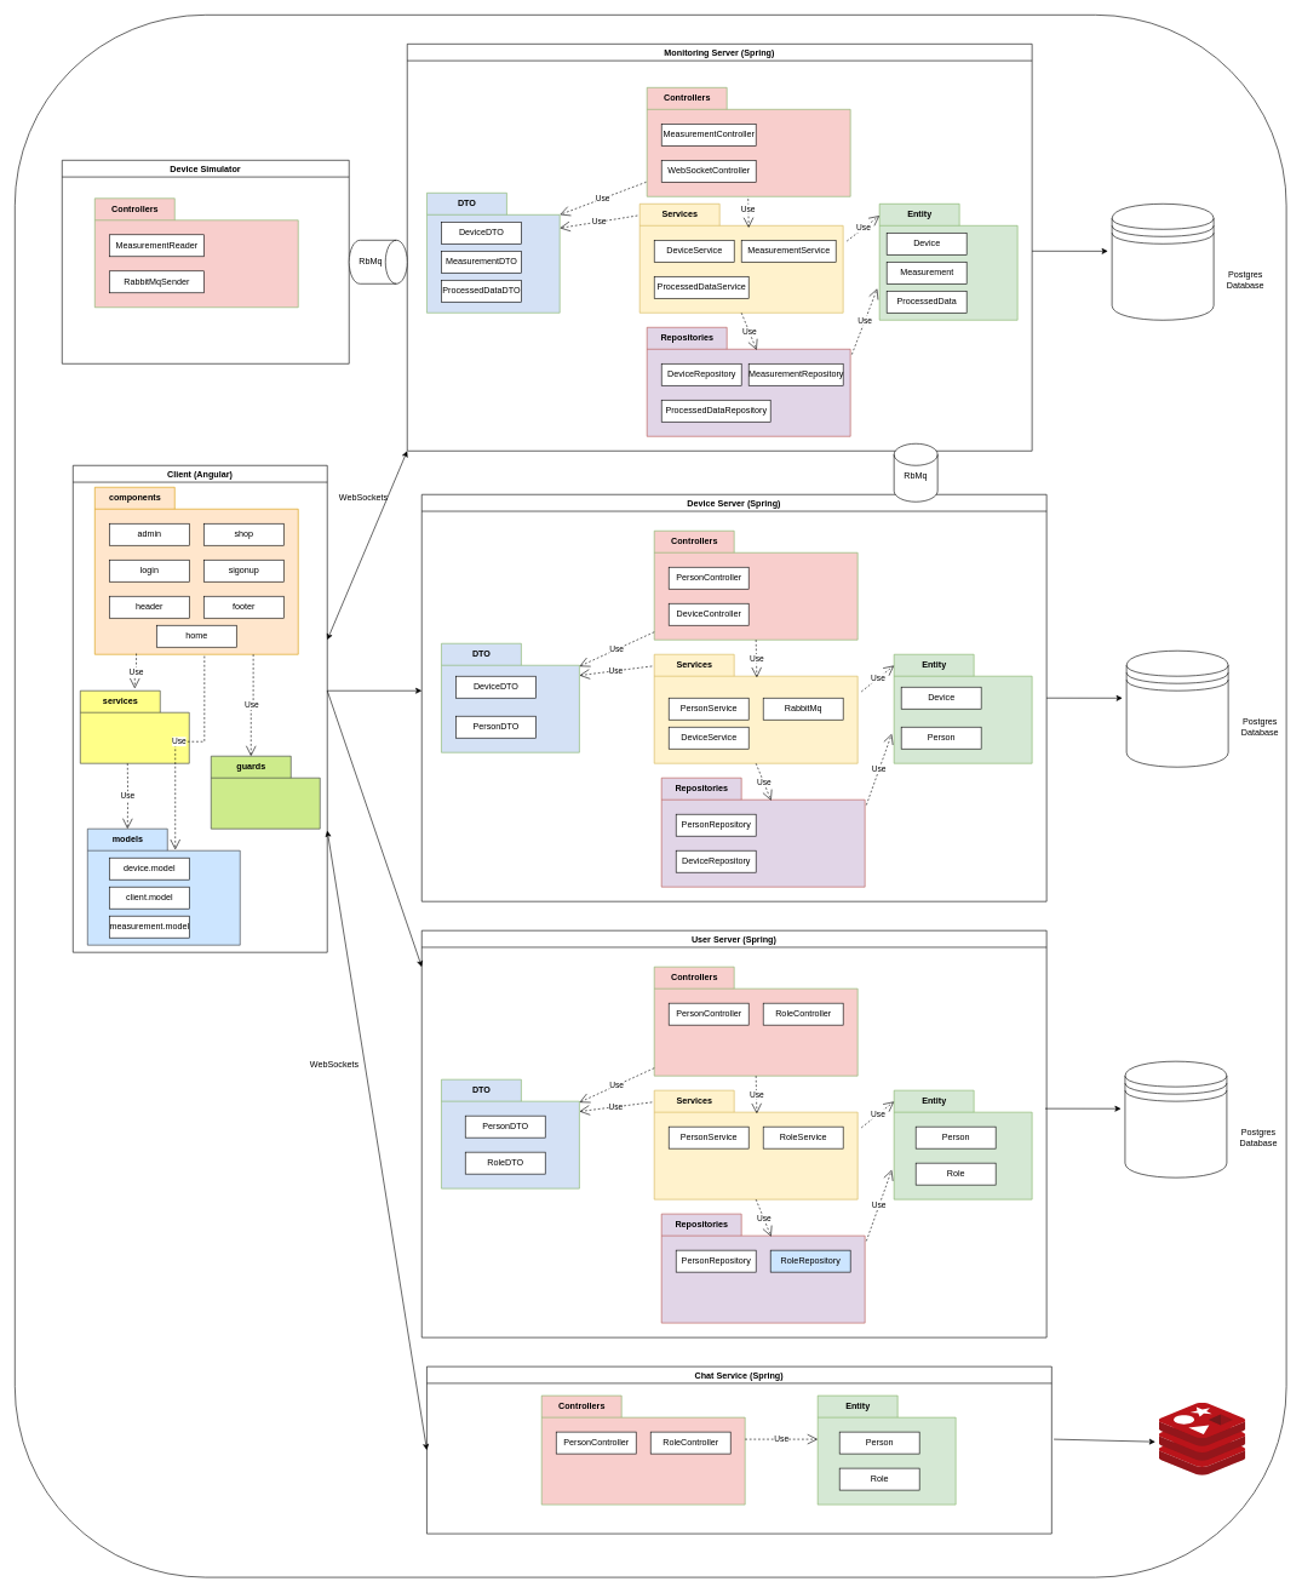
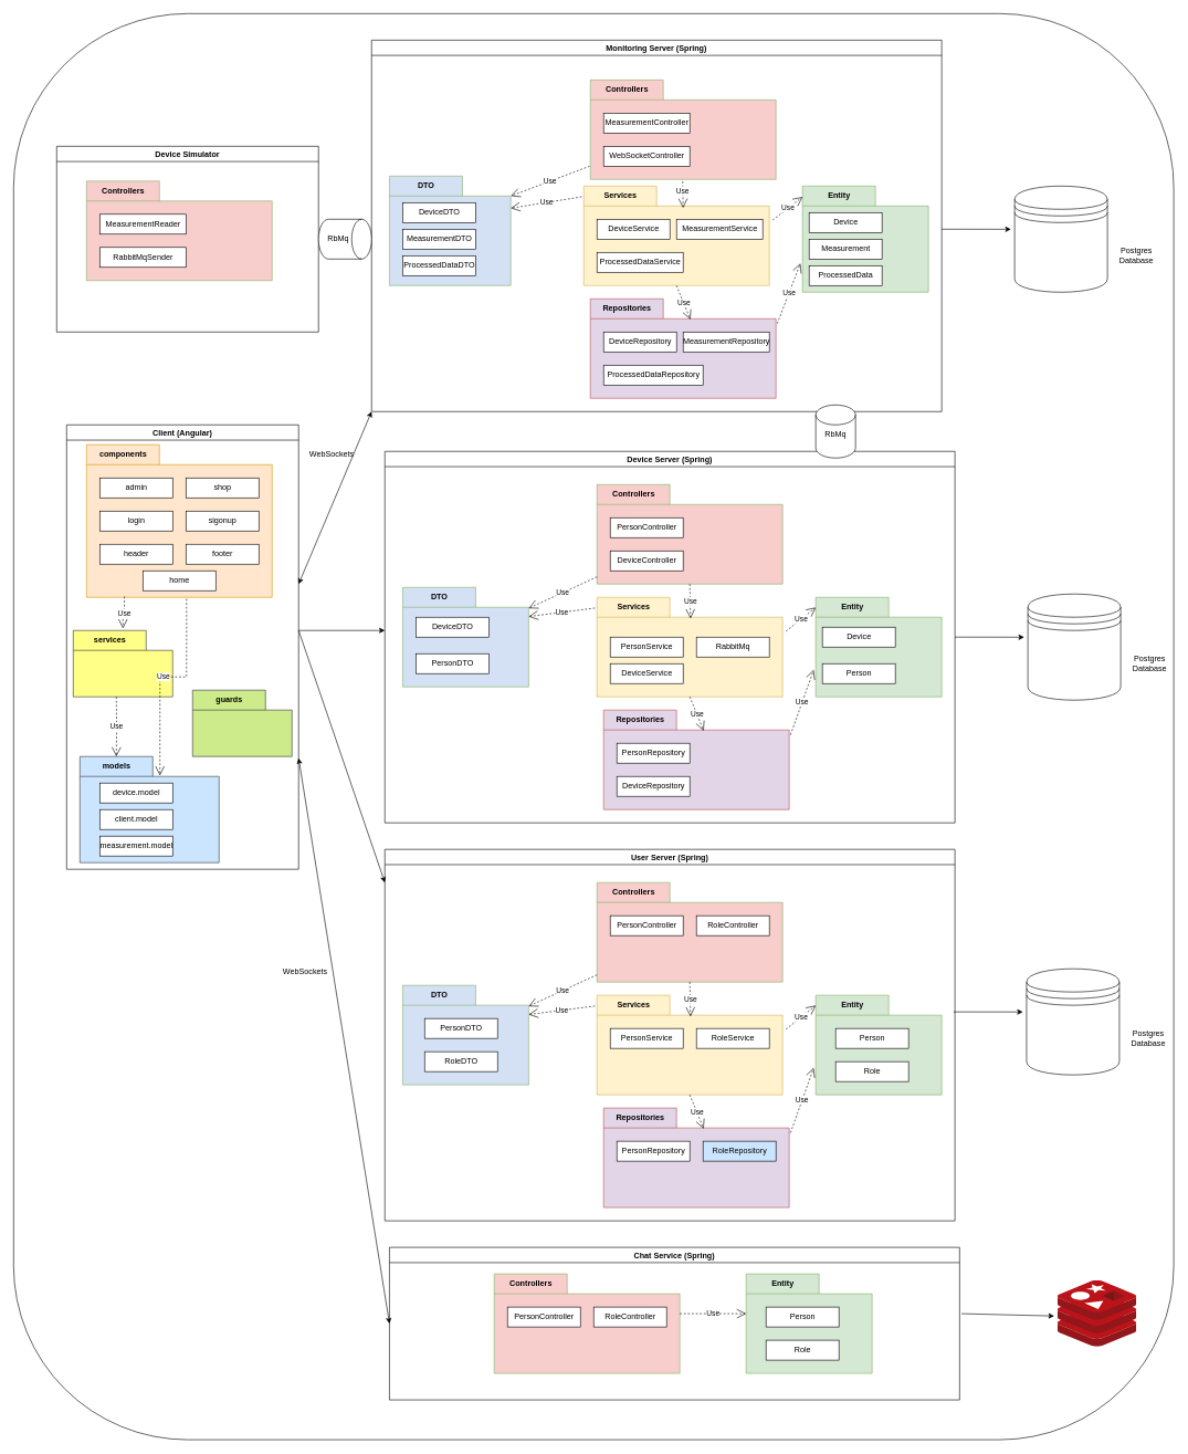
- <mxCell id="30" value="Use" style="endArrow=open;endSize=12;dashed=1;html=1;rounded=0;edgeStyle=orthogonalEdgeStyle;exitX=0.779;exitY=1;exitDx=0;exitDy=0;exitPerimeter=0;entryX=0;entryY=0;entryDx=55;entryDy=0;entryPerimeter=0;" parent="14" source="15" target="28" edge="1"><mxGeometry width="160" relative="1" as="geometry"><mxPoint x="603" y="300" as="sourcePoint" /><mxPoint x="605" y="347" as="targetPoint" /></mxGeometry></mxCell>
